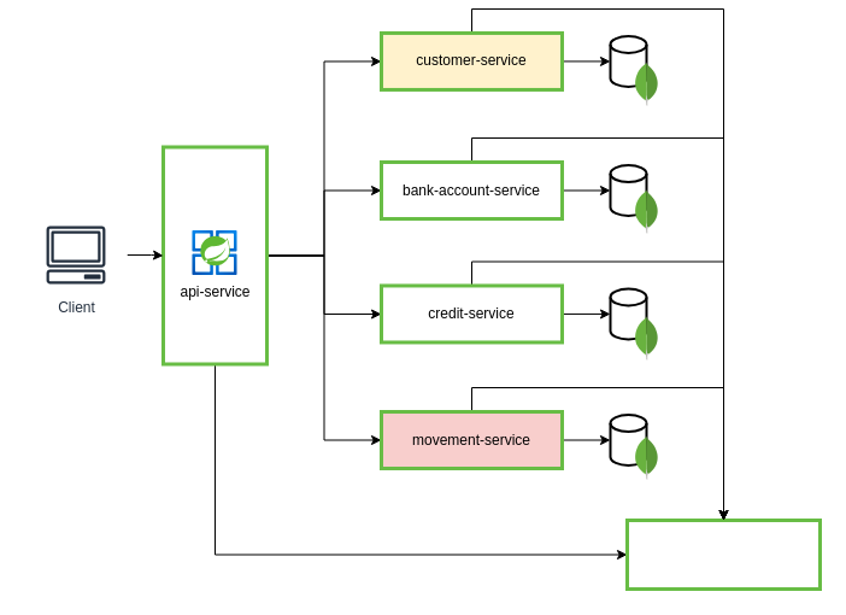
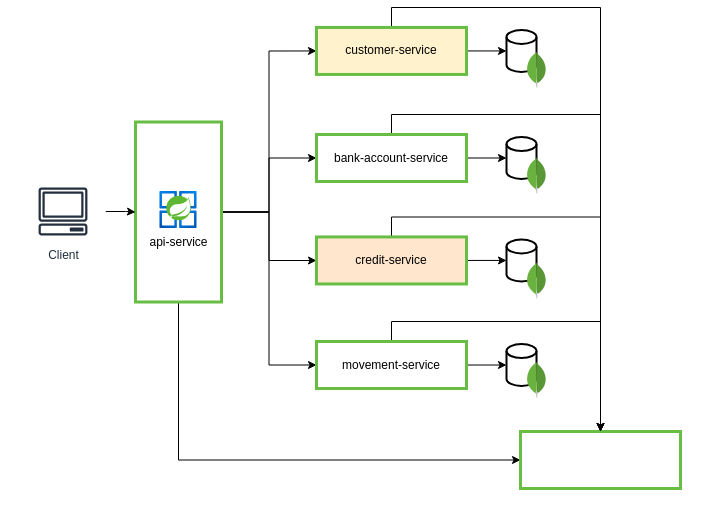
- <mxCell id="27" value="credit-service" style="rounded=0;rotation=0;labelPosition=center;verticalLabelPosition=middle;align=center;verticalAlign=middle;html=1;whiteSpace=wrap;fontColor=default;strokeWidth=3;strokeColor=#68BD45;" vertex="1" parent="1"><mxGeometry x="316" y="230.45" width="150" height="47" as="geometry" /></mxCell>
+ <mxCell id="27" value="credit-service" style="rounded=0;rotation=0;labelPosition=center;verticalLabelPosition=middle;align=center;verticalAlign=middle;html=1;whiteSpace=wrap;fontColor=default;strokeWidth=3;strokeColor=#68BD45;fillColor=#ffe6cc;" vertex="1" parent="1"><mxGeometry x="316" y="230.45" width="150" height="47" as="geometry" /></mxCell>
- <mxCell id="29" value="movement-service" style="rounded=0;rotation=0;labelPosition=center;verticalLabelPosition=middle;align=center;verticalAlign=middle;html=1;whiteSpace=wrap;fontColor=default;strokeWidth=3;strokeColor=#68BD45;fillColor=#f8cecc;" vertex="1" parent="1"><mxGeometry x="316" y="335" width="150" height="47" as="geometry" /></mxCell>
+ <mxCell id="29" value="movement-service" style="rounded=0;rotation=0;labelPosition=center;verticalLabelPosition=middle;align=center;verticalAlign=middle;html=1;whiteSpace=wrap;fontColor=default;strokeWidth=3;strokeColor=#68BD45;" vertex="1" parent="1"><mxGeometry x="316" y="335" width="150" height="47" as="geometry" /></mxCell>
